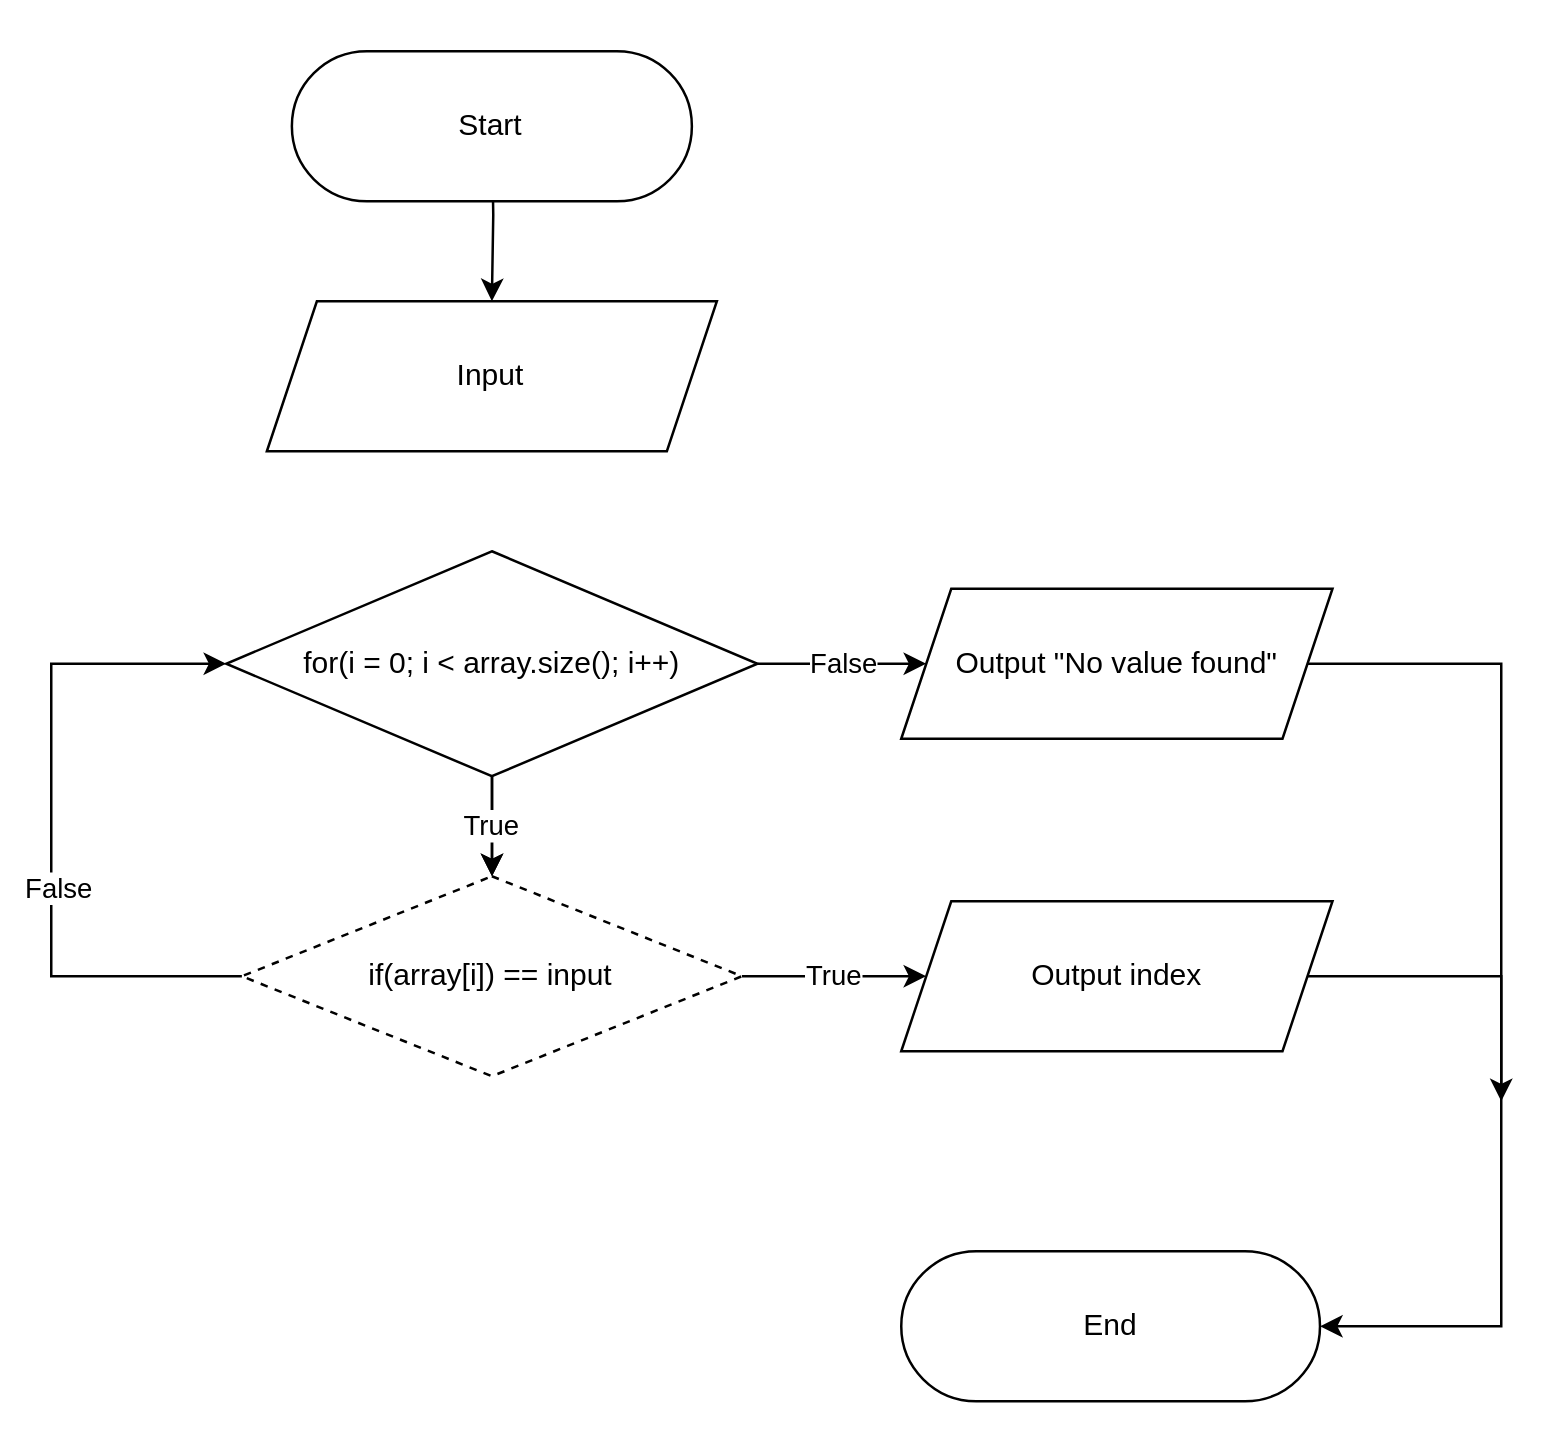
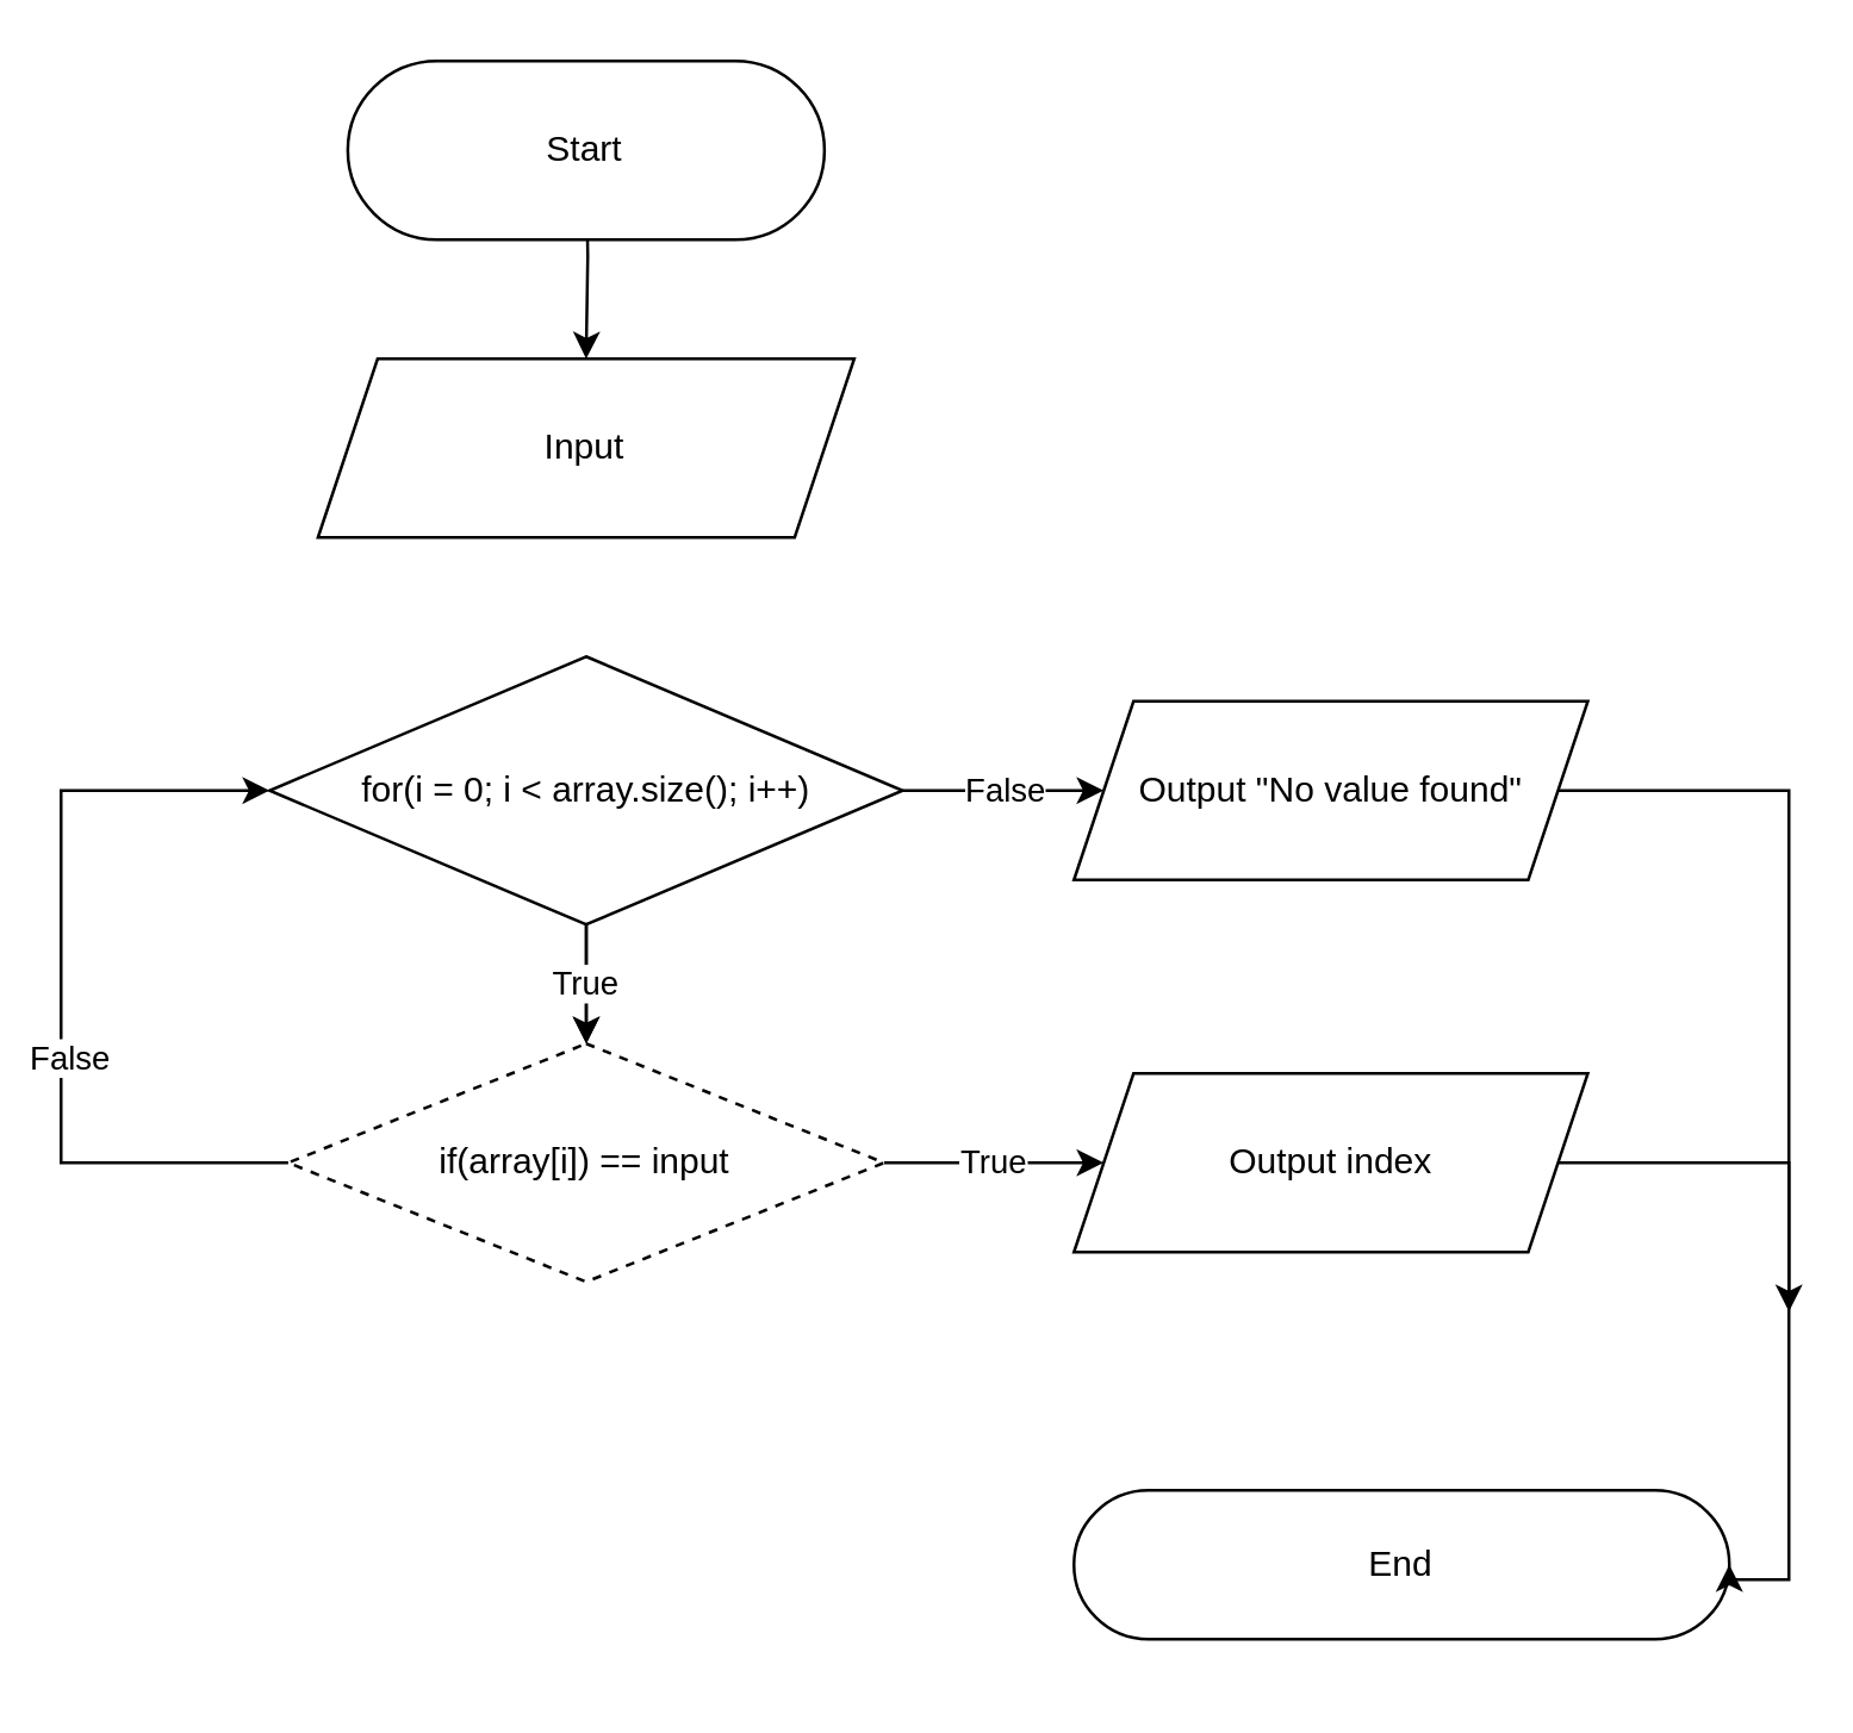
- <mxCell id="15" value="End" style="rounded=1;whiteSpace=wrap;html=1;arcSize=50;" vertex="1" parent="1"><mxGeometry x="360" y="500" width="167.5" height="60" as="geometry" /></mxCell>
+ <mxCell id="15" value="End" style="rounded=1;whiteSpace=wrap;html=1;arcSize=50;" vertex="1" parent="1"><mxGeometry x="360" y="500" width="220" height="50" as="geometry" /></mxCell>
